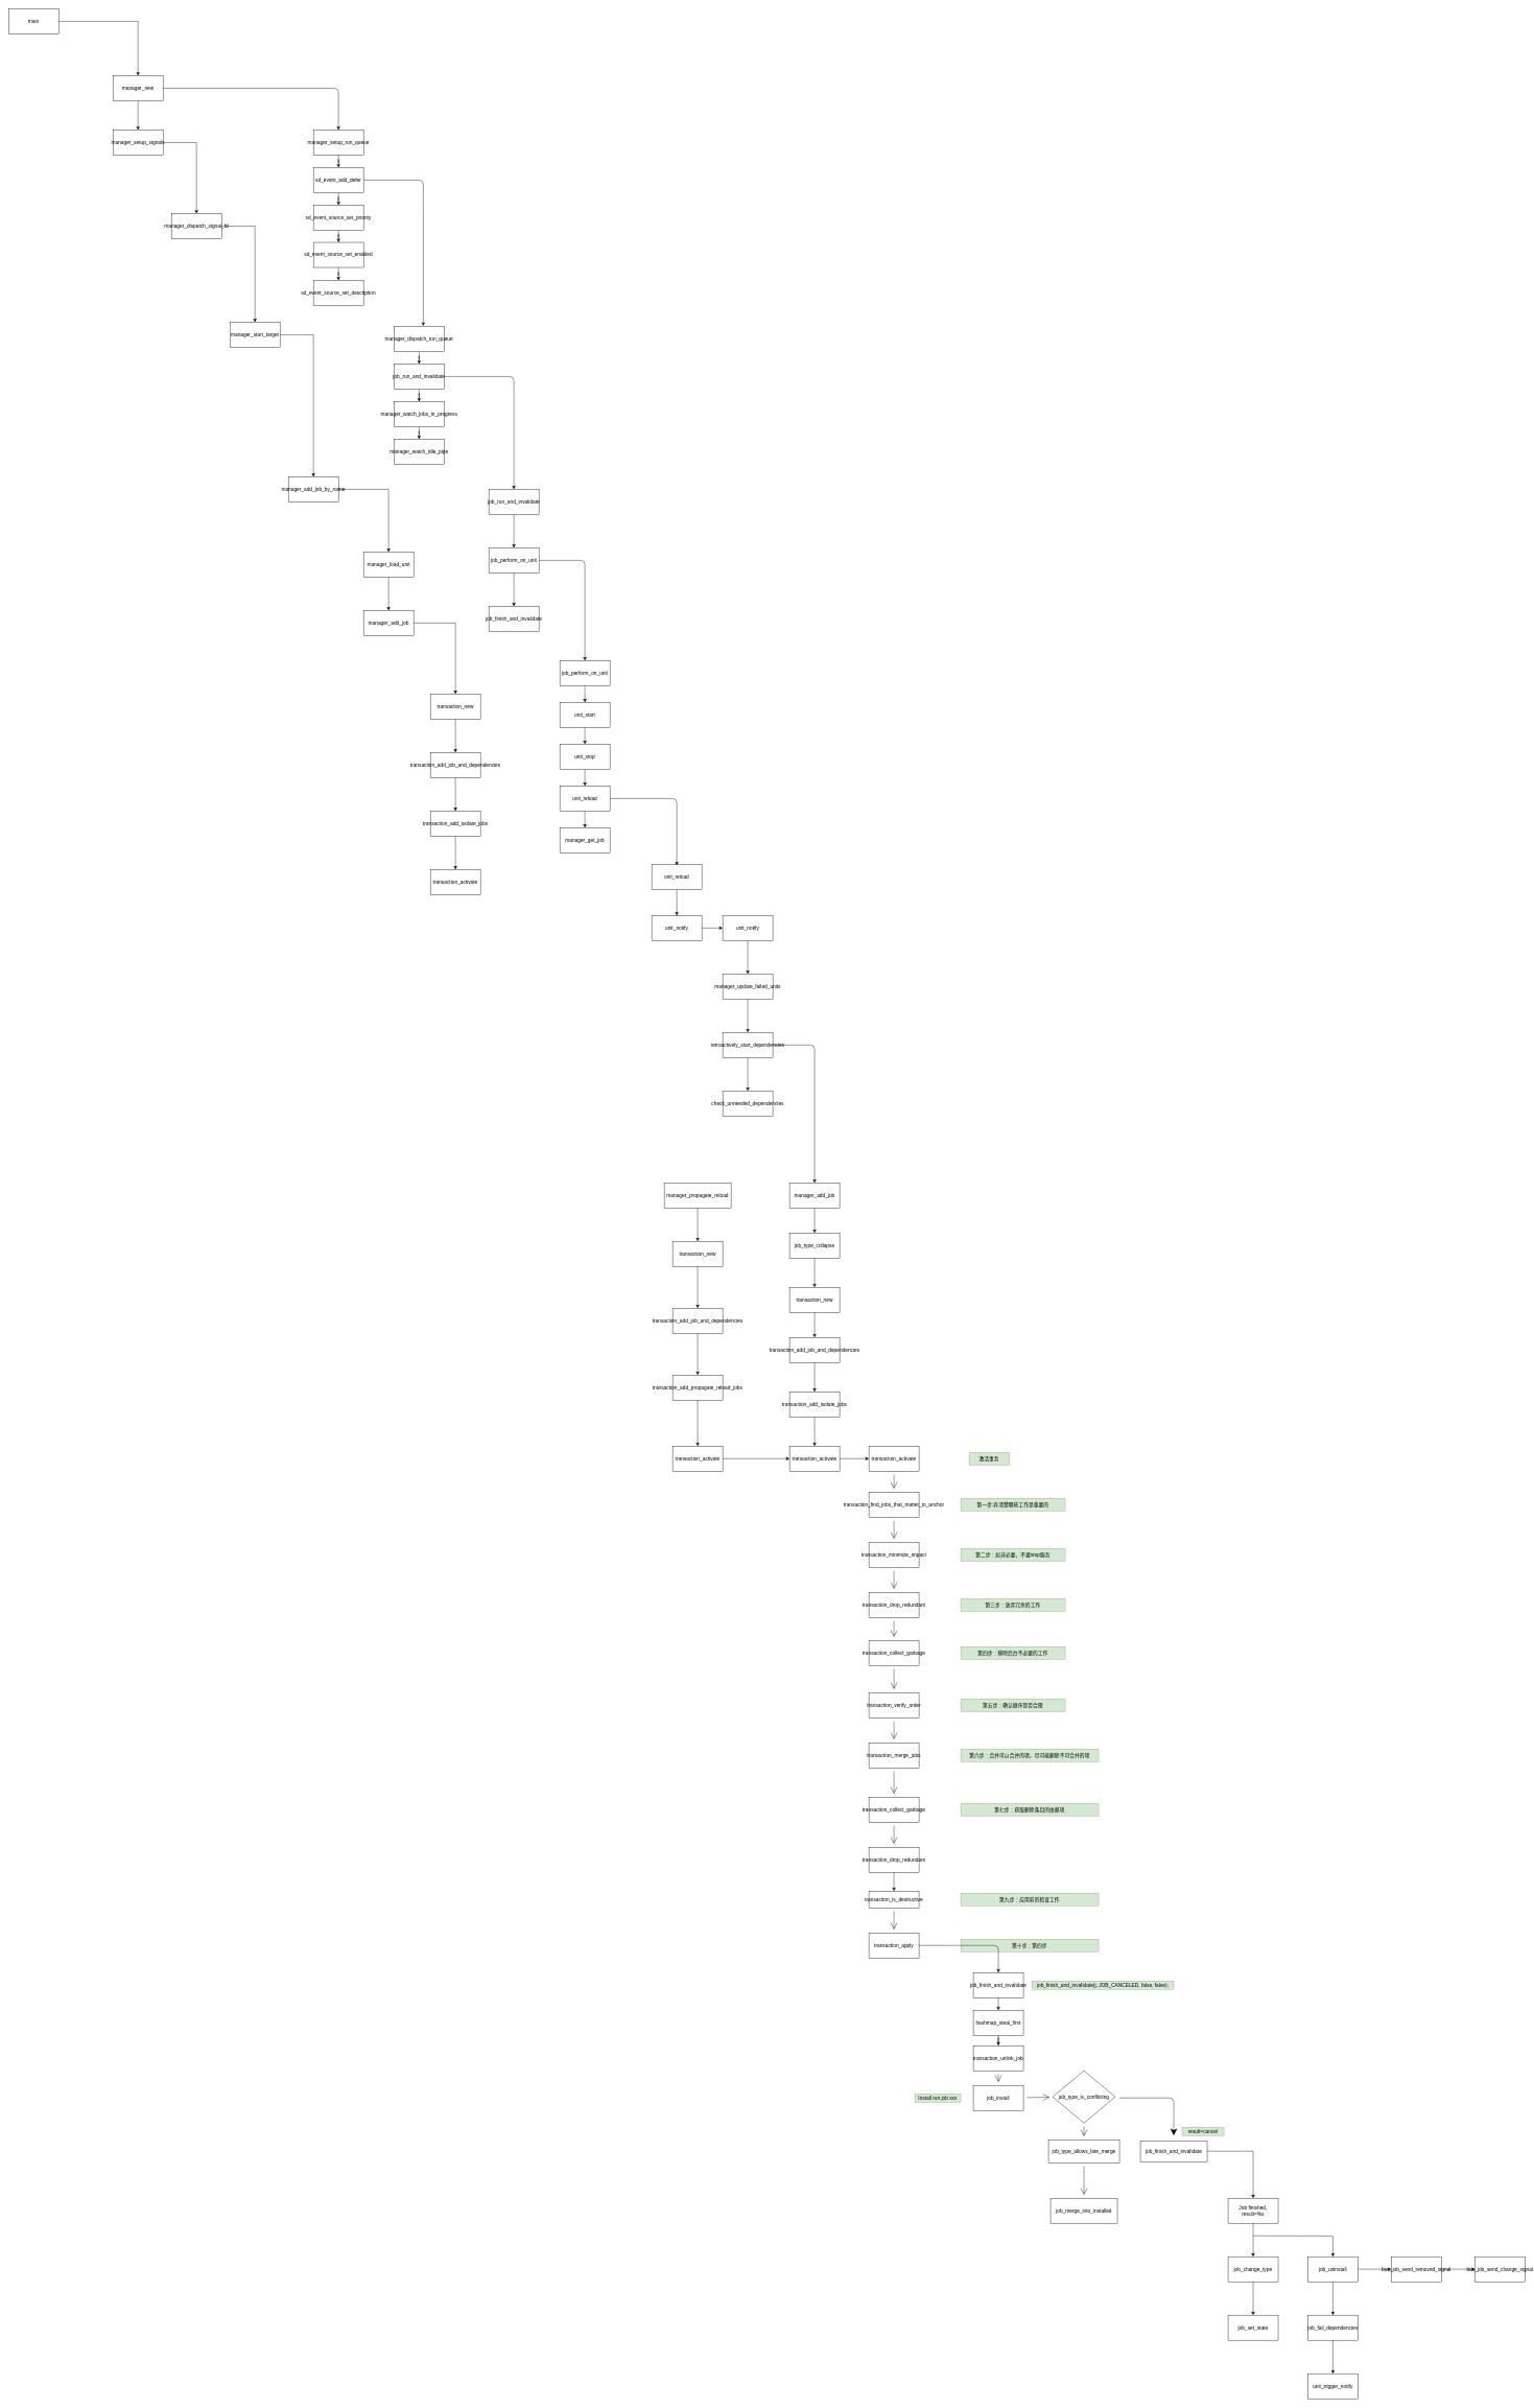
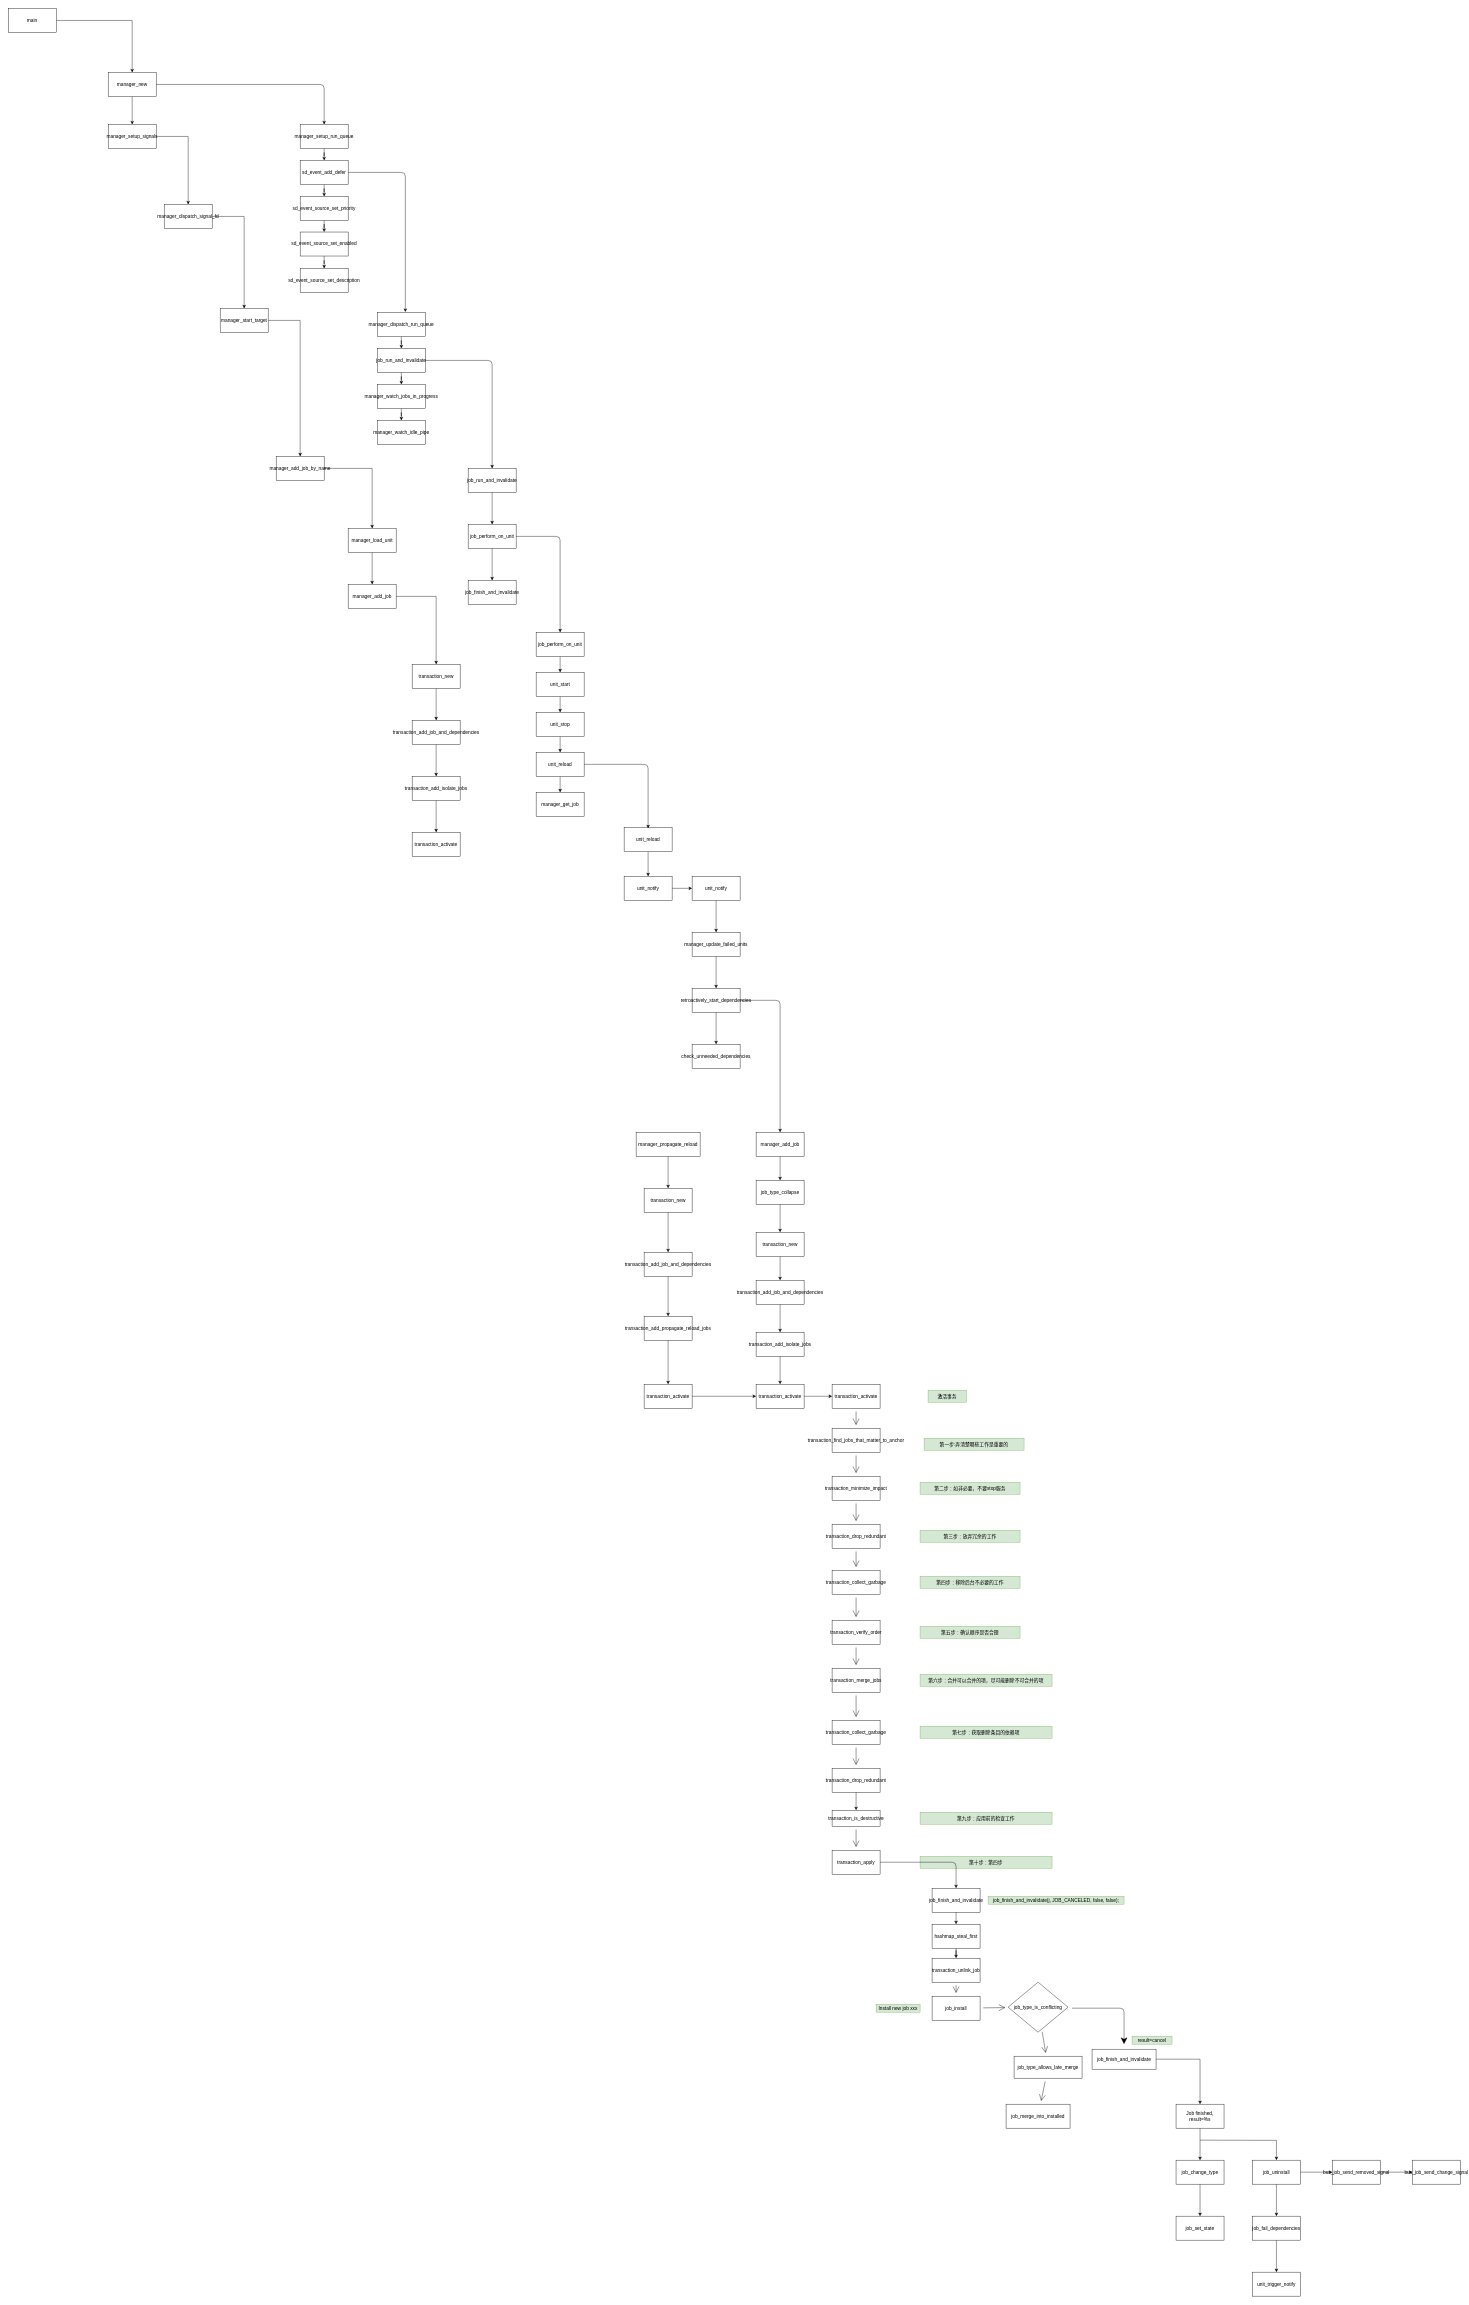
- <mxCell id="116" value="第一步:弄清楚哪些工作是重要的" style="text;html=1;strokeColor=#82b366;fillColor=#d5e8d4;align=center;verticalAlign=middle;whiteSpace=wrap;rounded=0;" parent="1" vertex="1"><mxGeometry x="2300" y="3585" width="250" height="30" as="geometry" /></mxCell>
+ <mxCell id="116" value="第一步:弄清楚哪些工作是重要的" style="text;html=1;strokeColor=#82b366;fillColor=#d5e8d4;align=center;verticalAlign=middle;whiteSpace=wrap;rounded=0;" parent="1" vertex="1"><mxGeometry x="2310" y="3595" width="250" height="30" as="geometry" /></mxCell>
- <mxCell id="40" value="Install run job xxx" style="text;html=1;strokeColor=#82b366;fillColor=#d5e8d4;align=center;verticalAlign=middle;whiteSpace=wrap;rounded=0;" parent="1" vertex="1"><mxGeometry x="2190" y="5010" width="110" height="20" as="geometry" /></mxCell>
+ <mxCell id="40" value="Install new job xxx" style="text;html=1;strokeColor=#82b366;fillColor=#d5e8d4;align=center;verticalAlign=middle;whiteSpace=wrap;rounded=0;" parent="1" vertex="1"><mxGeometry x="2190" y="5010" width="110" height="20" as="geometry" /></mxCell>
- <mxCell id="7" value="job_type_allows_late_merge" style="whiteSpace=wrap;html=1;rounded=0;hachureGap=4;" parent="1" vertex="1"><mxGeometry x="2510" y="5120" width="170" height="55" as="geometry" /></mxCell>
+ <mxCell id="7" value="job_type_allows_late_merge" style="whiteSpace=wrap;html=1;rounded=0;hachureGap=4;" parent="1" vertex="1"><mxGeometry x="2535" y="5140" width="170" height="55" as="geometry" /></mxCell>
